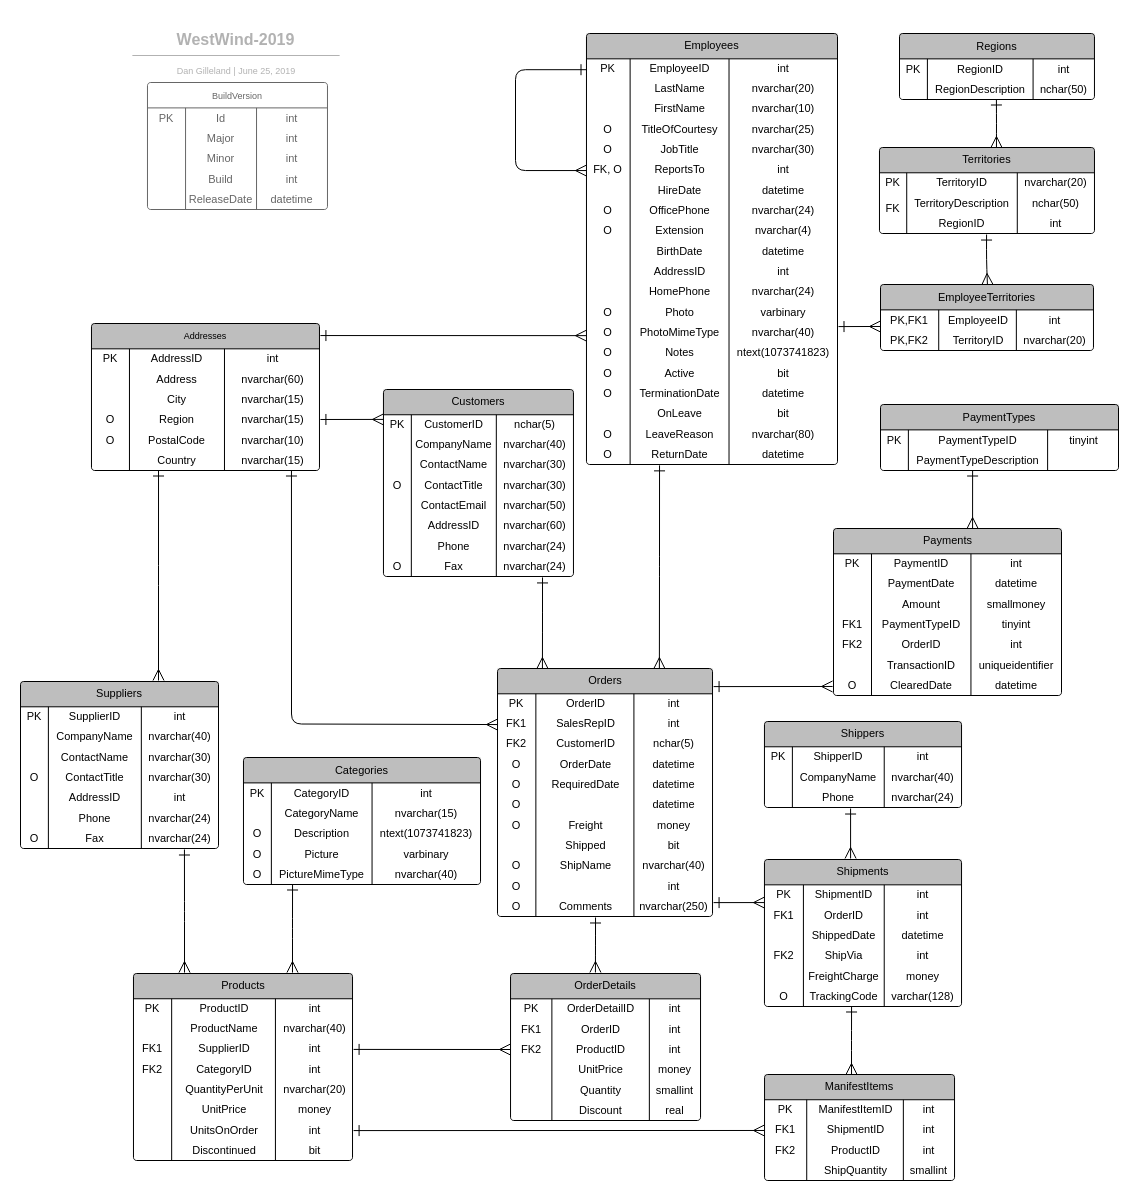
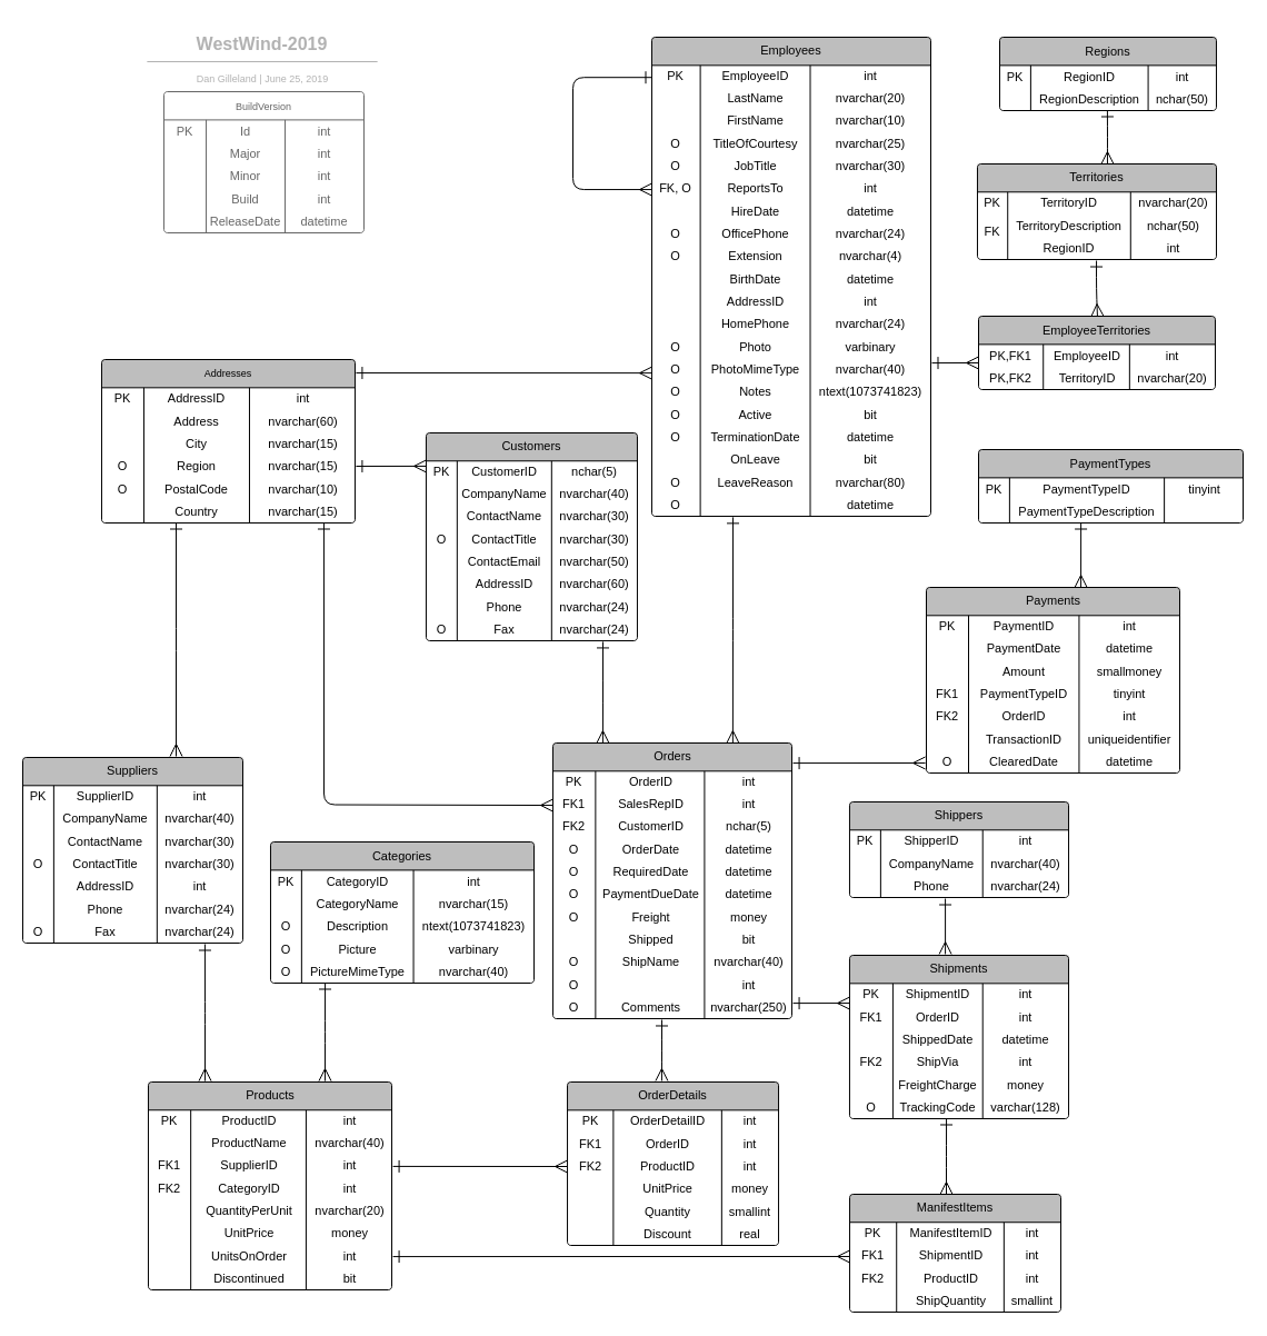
- <mxCell id="141" value="&lt;p style=&quot;align:center;margin-left:0;margin-right:0;margin-top:0px;margin-bottom:0px;text-indent:0;valign:middle;direction:ltr;&quot;&gt;&lt;font style=&quot;font-size:11px;font-family:Arial;color:#000000;direction:ltr;letter-spacing:0px;line-height:100%;opacity:1&quot;&gt;ReturnDate&lt;/font&gt;&lt;/p&gt;" style="text;vsdxID=79;fillColor=none;gradientColor=none;strokeColor=none;spacingTop=-3;spacingBottom=-3;spacingLeft=-3;spacingRight=-3;labelBackgroundColor=none;rounded=1;html=1;whiteSpace=wrap;verticalAlign=middle;align=center;;html=1;" parent="140" vertex="1"><mxGeometry x="46.86" y="412.26" width="92.71" height="17.15" as="geometry" /></mxCell>
+ <mxCell id="279" value="&lt;p style=&quot;align:center;margin-left:0;margin-right:0;margin-top:0px;margin-bottom:0px;text-indent:0;valign:middle;direction:ltr;&quot;&gt;&lt;font style=&quot;font-size:11px;font-family:Arial;color:#000000;direction:ltr;letter-spacing:0px;line-height:100%;opacity:1&quot;&gt;PaymentDueDate&lt;/font&gt;&lt;/p&gt;" style="text;vsdxID=166;fillColor=none;gradientColor=none;strokeColor=none;spacingTop=-3;spacingBottom=-3;spacingLeft=-3;spacingRight=-3;labelBackgroundColor=none;rounded=1;html=1;whiteSpace=wrap;verticalAlign=middle;align=center;;html=1;" parent="278" vertex="1"><mxGeometry x="41.71" y="127.66" width="92.71" height="17.15" as="geometry" /></mxCell>
